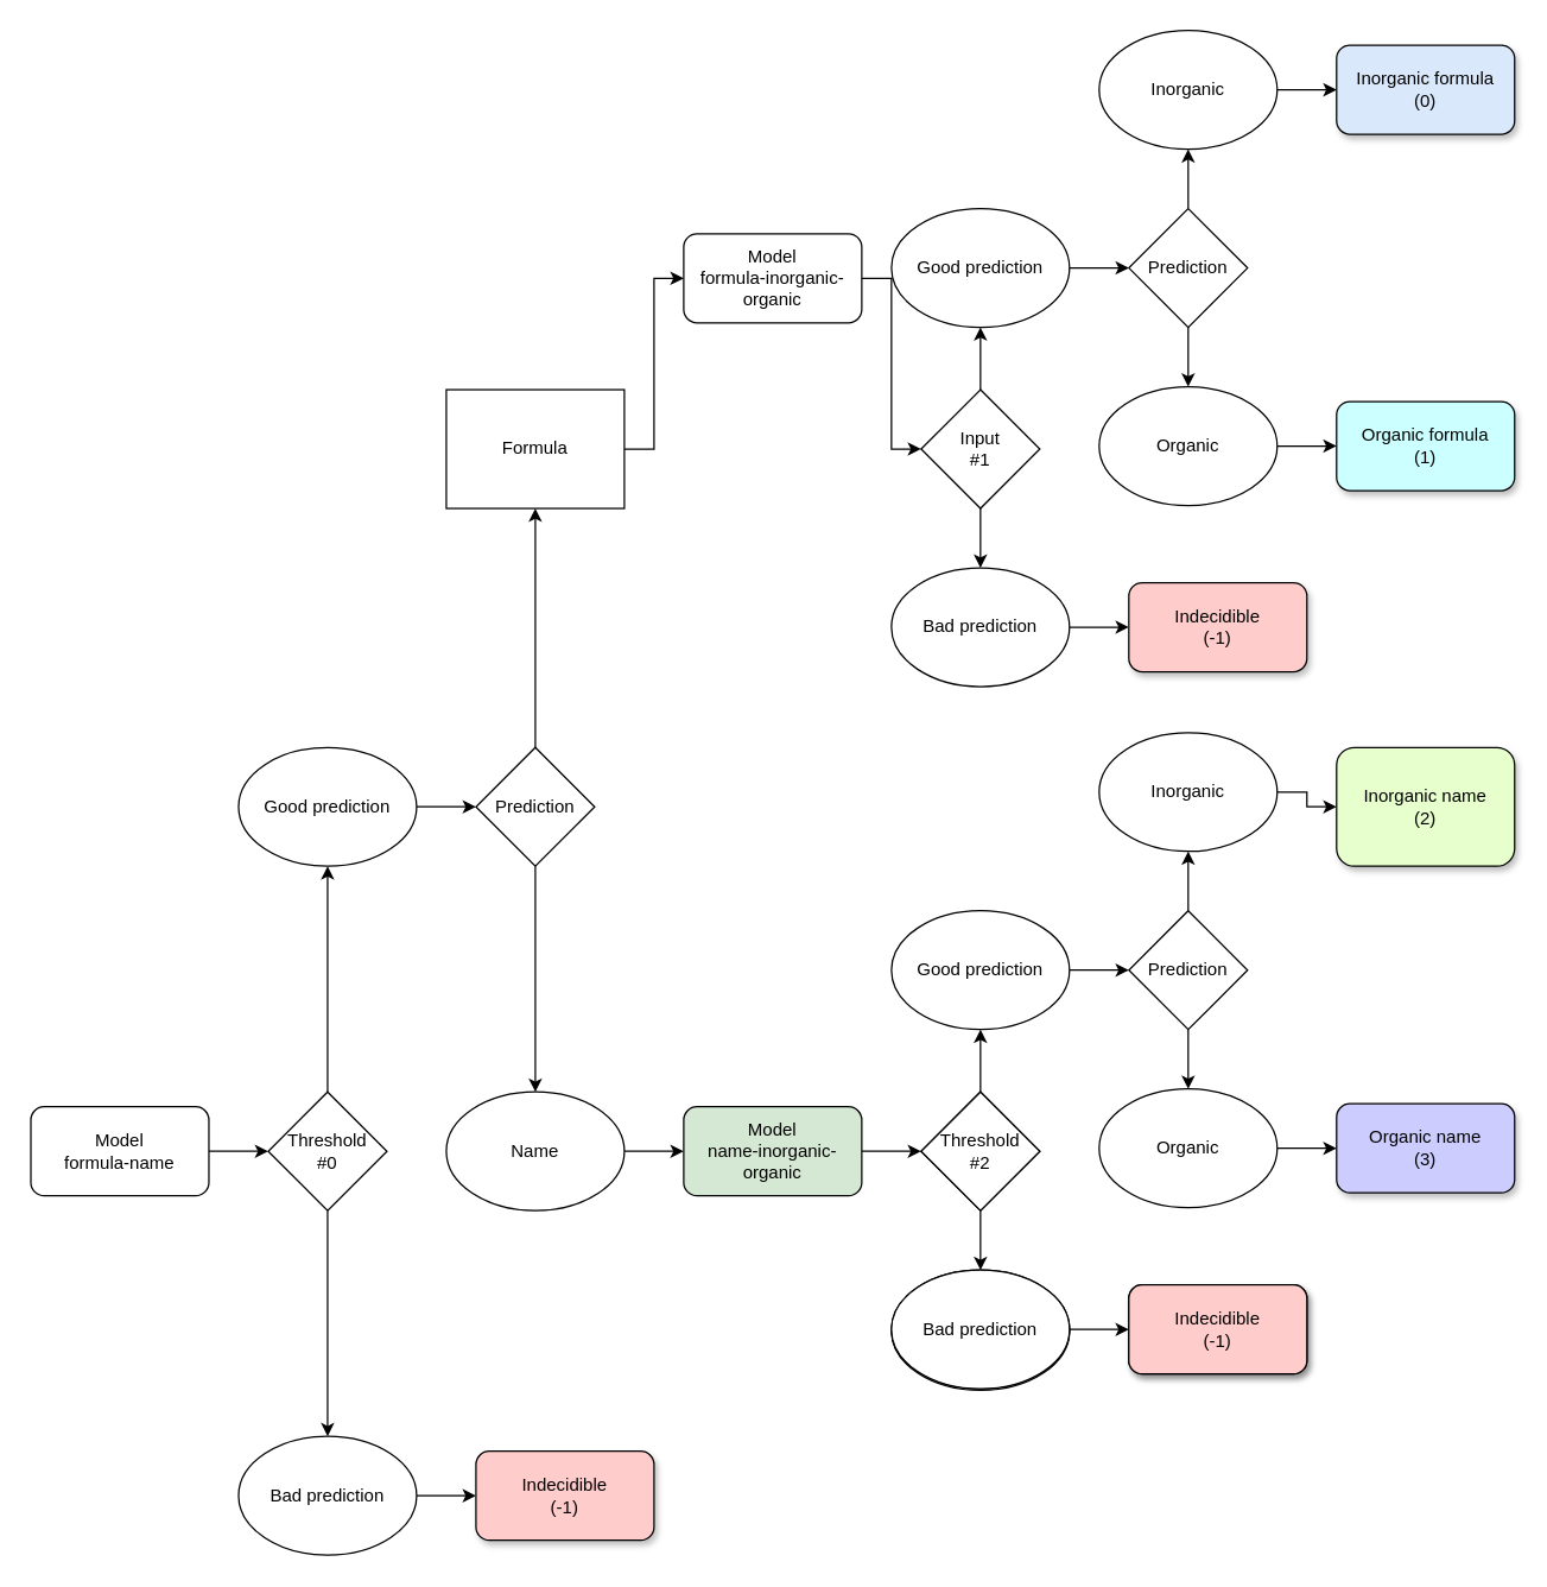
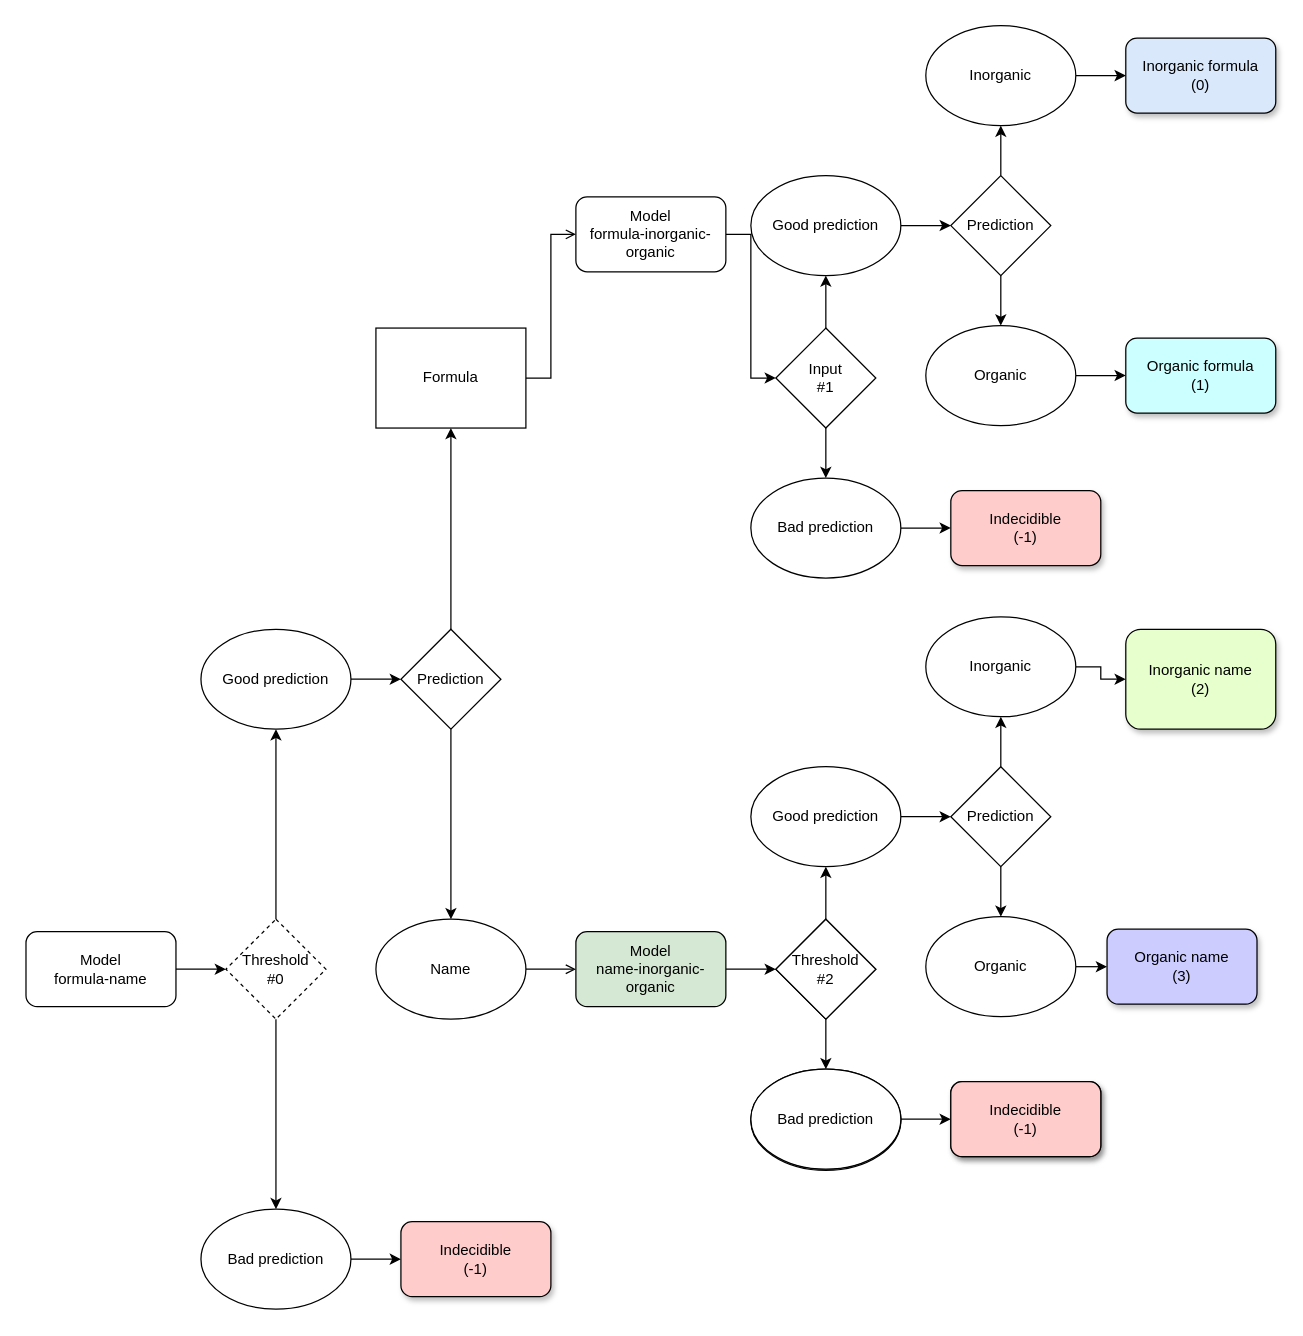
- <mxCell id="15" style="edgeStyle=orthogonalEdgeStyle;rounded=0;orthogonalLoop=1;jettySize=auto;html=1;exitX=1;exitY=0.5;exitDx=0;exitDy=0;entryX=0;entryY=0.5;entryDx=0;entryDy=0;" edge="1" parent="1" source="16" target="9"><mxGeometry relative="1" as="geometry" /></mxCell>
+ <mxCell id="15" style="edgeStyle=orthogonalEdgeStyle;rounded=0;orthogonalLoop=1;jettySize=auto;html=1;exitX=1;exitY=0.5;exitDx=0;exitDy=0;entryX=0;entryY=0.5;entryDx=0;entryDy=0;endArrow=open;" edge="1" parent="1" source="16" target="9"><mxGeometry relative="1" as="geometry" /></mxCell>
- <mxCell id="60" value="Organic name&lt;br style=&quot;border-color: var(--border-color);&quot;&gt;(3)" style="rounded=1;whiteSpace=wrap;html=1;fillColor=#CCCCFF;shadow=1;" vertex="1" parent="1"><mxGeometry x="900" y="743" width="120" height="60" as="geometry" /></mxCell>
+ <mxCell id="60" value="Organic name&lt;br style=&quot;border-color: var(--border-color);&quot;&gt;(3)" style="rounded=1;whiteSpace=wrap;html=1;fillColor=#CCCCFF;shadow=1;" vertex="1" parent="1"><mxGeometry x="885" y="743" width="120" height="60" as="geometry" /></mxCell>
- <mxCell id="21" value="Threshold&lt;br&gt;#0" style="rhombus;whiteSpace=wrap;html=1;" vertex="1" parent="1"><mxGeometry x="180" y="735" width="80" height="80" as="geometry" /></mxCell>
+ <mxCell id="21" value="Threshold&lt;br&gt;#0" style="rhombus;whiteSpace=wrap;html=1;dashed=1;" vertex="1" parent="1"><mxGeometry x="180" y="735" width="80" height="80" as="geometry" /></mxCell>
- <mxCell id="17" style="edgeStyle=orthogonalEdgeStyle;rounded=0;orthogonalLoop=1;jettySize=auto;html=1;exitX=1;exitY=0.5;exitDx=0;exitDy=0;entryX=0;entryY=0.5;entryDx=0;entryDy=0;" edge="1" parent="1" source="18" target="11"><mxGeometry relative="1" as="geometry" /></mxCell>
+ <mxCell id="17" style="edgeStyle=orthogonalEdgeStyle;rounded=0;orthogonalLoop=1;jettySize=auto;html=1;exitX=1;exitY=0.5;exitDx=0;exitDy=0;entryX=0;entryY=0.5;entryDx=0;entryDy=0;endArrow=open;" edge="1" parent="1" source="18" target="11"><mxGeometry relative="1" as="geometry" /></mxCell>
